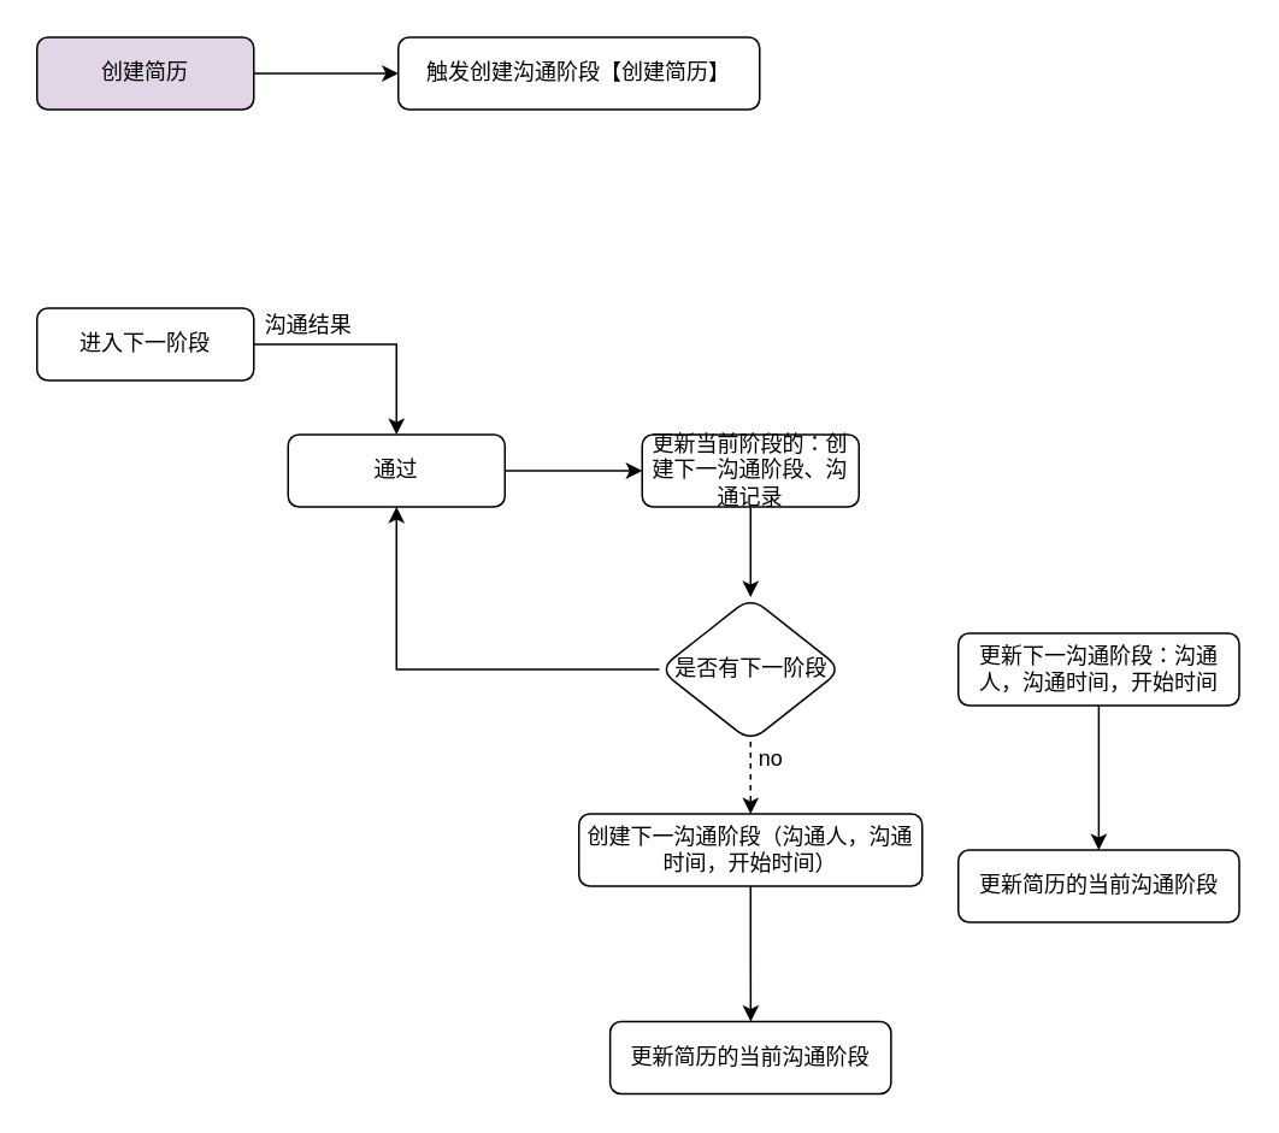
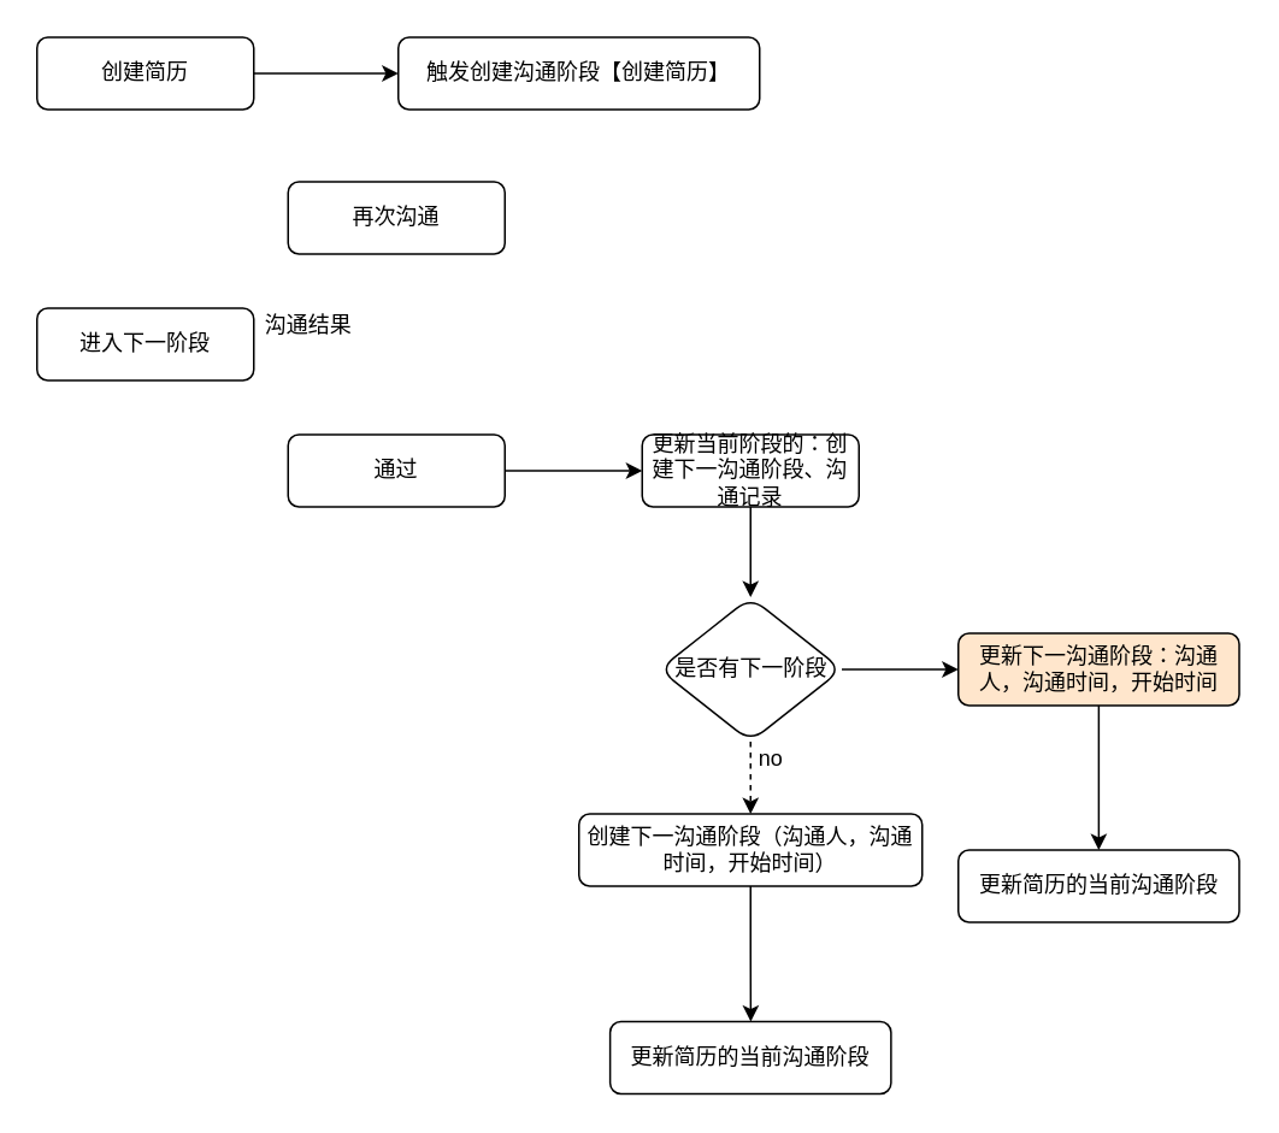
- <mxCell id="4" value="创建简历" style="rounded=1;whiteSpace=wrap;html=1;fontSize=12;glass=0;strokeWidth=1;shadow=0;fillColor=#e1d5e7;" vertex="1" parent="1"><mxGeometry x="20" y="20" width="120" height="40" as="geometry" /></mxCell>
+ <mxCell id="4" value="创建简历" style="rounded=1;whiteSpace=wrap;html=1;fontSize=12;glass=0;strokeWidth=1;shadow=0;" vertex="1" parent="1"><mxGeometry x="20" y="20" width="120" height="40" as="geometry" /></mxCell>
+ <mxCell id="7" value="再次沟通" style="rounded=1;whiteSpace=wrap;html=1;fontSize=12;glass=0;strokeWidth=1;shadow=0;" vertex="1" parent="1"><mxGeometry x="159" y="100" width="120" height="40" as="geometry" /></mxCell>
- <mxCell id="5" value="" style="edgeStyle=orthogonalEdgeStyle;rounded=0;orthogonalLoop=1;jettySize=auto;html=1;" edge="1" parent="1" source="6" target="9"><mxGeometry relative="1" as="geometry" /></mxCell>
- <mxCell id="12" value="" style="edgeStyle=orthogonalEdgeStyle;rounded=0;orthogonalLoop=1;jettySize=auto;html=1;" edge="1" parent="1" source="13" target="9"><mxGeometry relative="1" as="geometry" /></mxCell>
+ <mxCell id="12" value="" style="edgeStyle=orthogonalEdgeStyle;rounded=0;orthogonalLoop=1;jettySize=auto;html=1;" edge="1" parent="1" source="13" target="17"><mxGeometry relative="1" as="geometry" /></mxCell>
- <mxCell id="17" value="更新下一沟通阶段：沟通人，沟通时间，开始时间" style="rounded=1;whiteSpace=wrap;html=1;fontSize=12;glass=0;strokeWidth=1;shadow=0;" vertex="1" parent="1"><mxGeometry x="530" y="350" width="155.5" height="40" as="geometry" /></mxCell>
+ <mxCell id="17" value="更新下一沟通阶段：沟通人，沟通时间，开始时间" style="rounded=1;whiteSpace=wrap;html=1;fontSize=12;glass=0;strokeWidth=1;shadow=0;fillColor=#ffe6cc;" vertex="1" parent="1"><mxGeometry x="530" y="350" width="155.5" height="40" as="geometry" /></mxCell>
